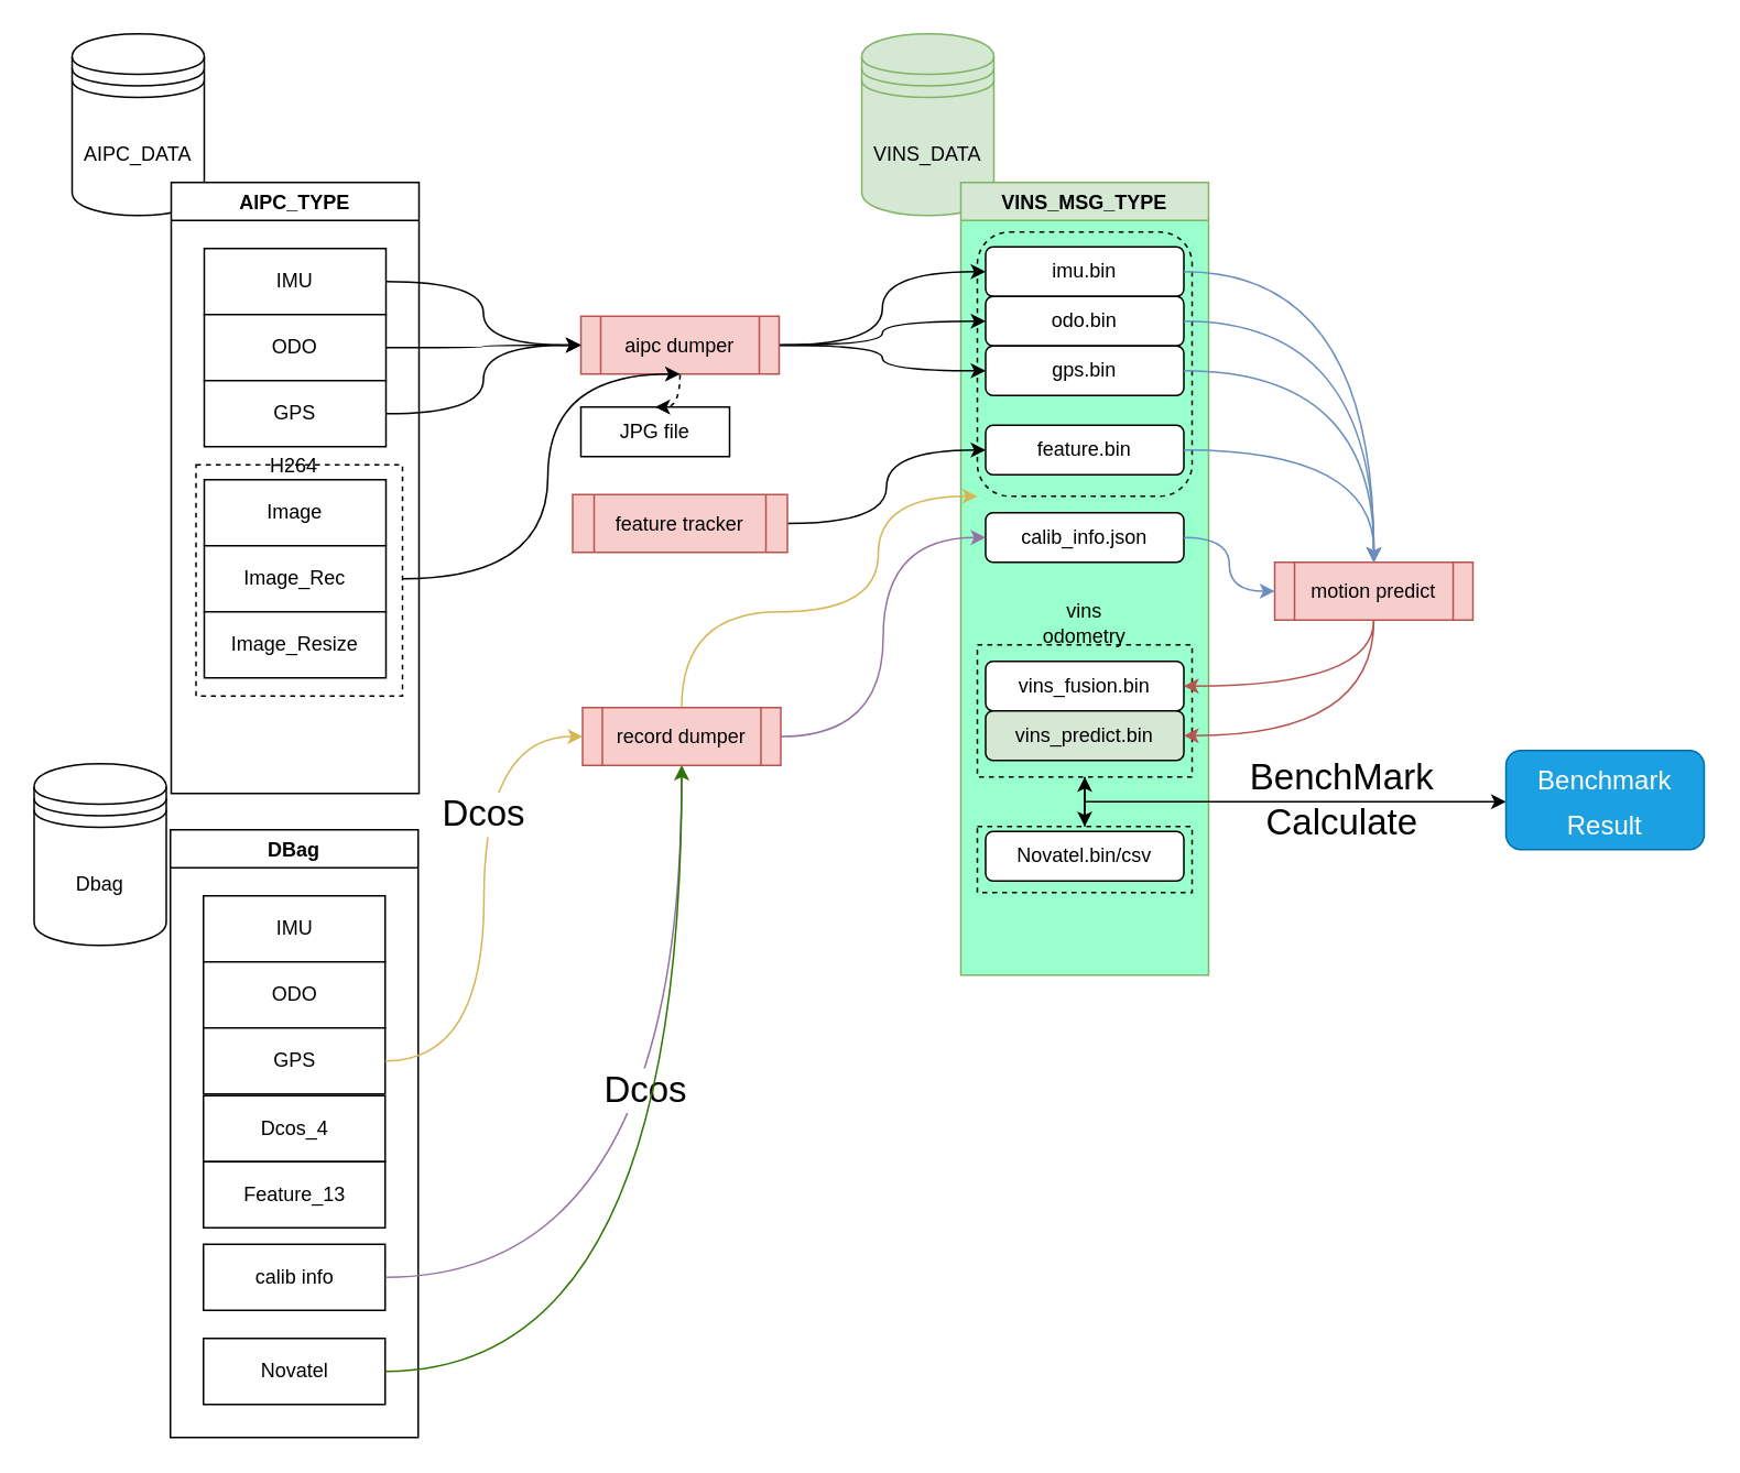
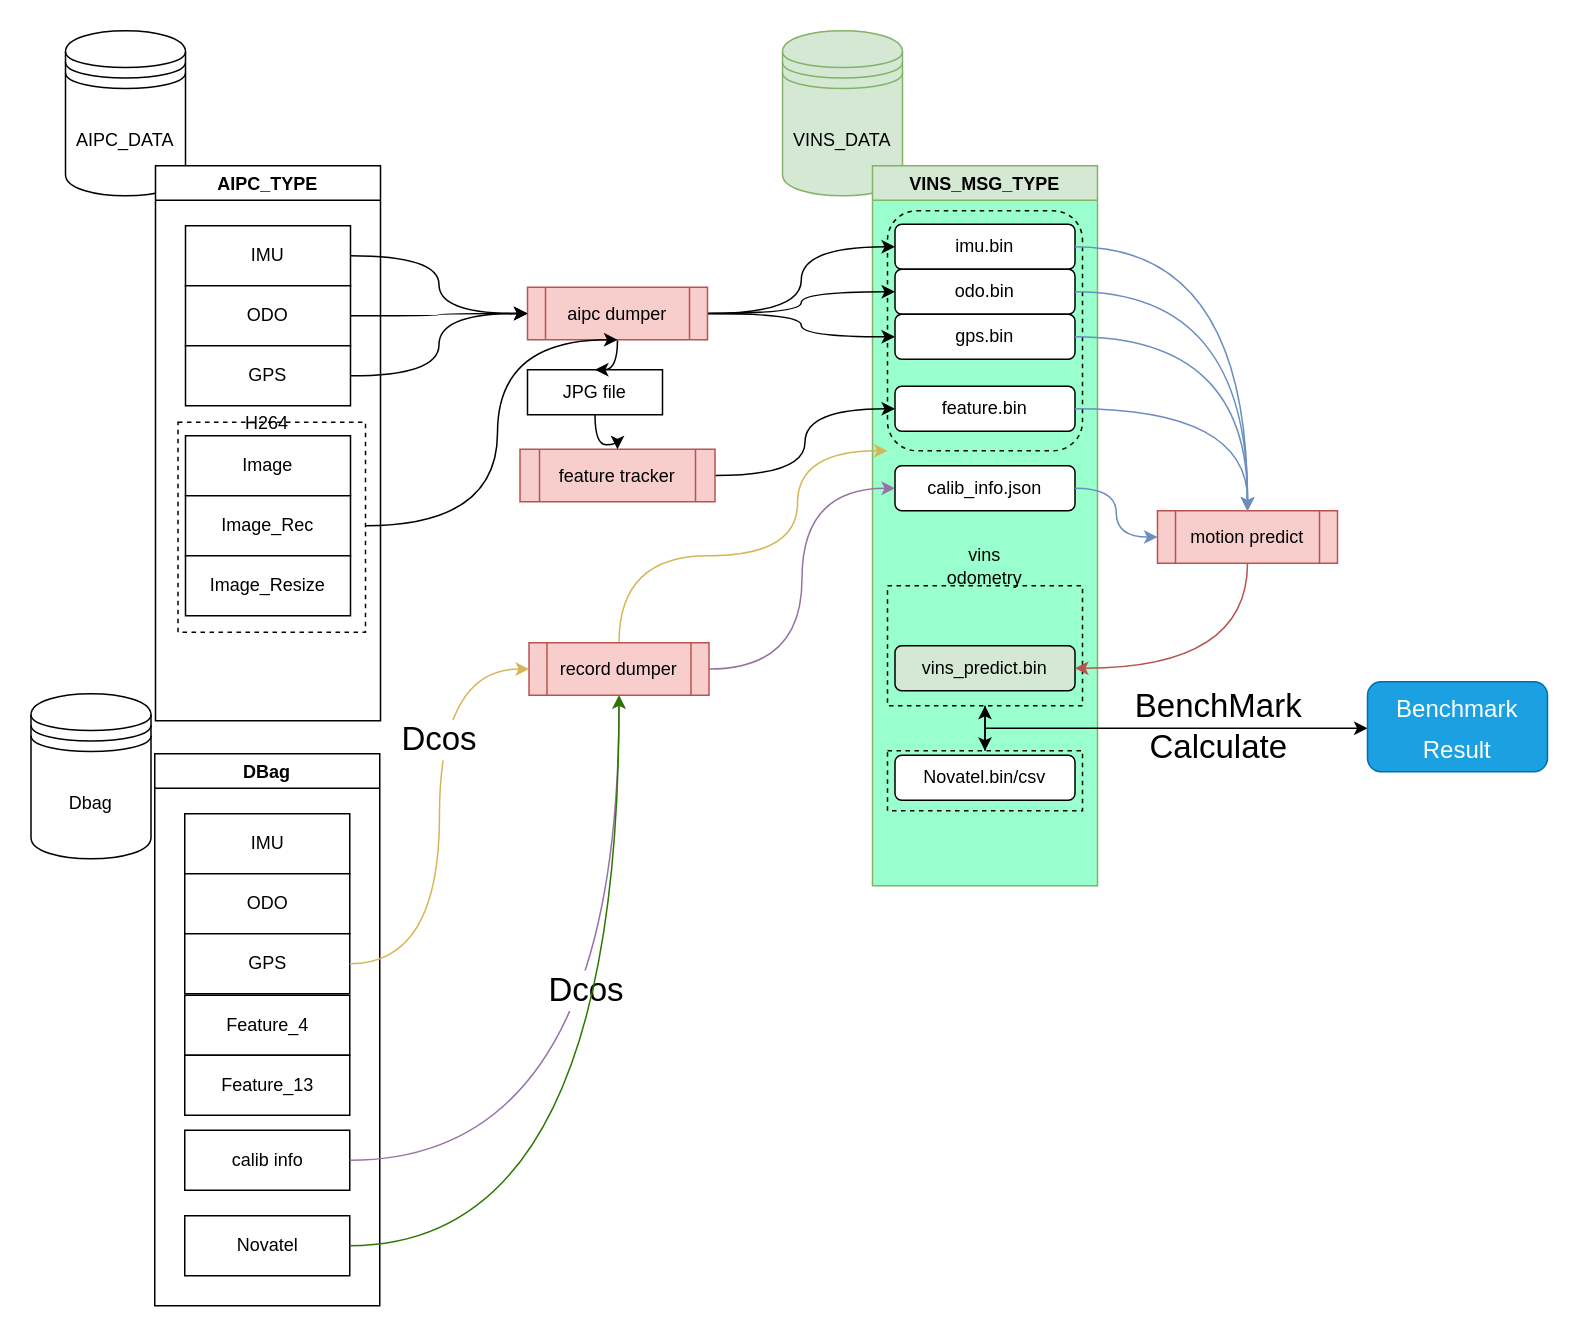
- <mxCell id="30" style="edgeStyle=orthogonalEdgeStyle;curved=1;rounded=0;orthogonalLoop=1;jettySize=auto;html=1;entryX=0.5;entryY=0;entryDx=0;entryDy=0;dashed=1;" edge="1" parent="1" source="31" target="38"><mxGeometry relative="1" as="geometry" /></mxCell>
+ <mxCell id="30" style="edgeStyle=orthogonalEdgeStyle;curved=1;rounded=0;orthogonalLoop=1;jettySize=auto;html=1;entryX=0.5;entryY=0;entryDx=0;entryDy=0;" edge="1" parent="1" source="31" target="38"><mxGeometry relative="1" as="geometry" /></mxCell>
+ <mxCell id="37" style="edgeStyle=orthogonalEdgeStyle;curved=1;rounded=0;orthogonalLoop=1;jettySize=auto;html=1;entryX=0.5;entryY=0;entryDx=0;entryDy=0;" edge="1" parent="1" source="38" target="36"><mxGeometry relative="1" as="geometry" /></mxCell>
- <mxCell id="43" style="edgeStyle=orthogonalEdgeStyle;curved=1;rounded=0;orthogonalLoop=1;jettySize=auto;html=1;entryX=1;entryY=0.5;entryDx=0;entryDy=0;fillColor=#f8cecc;strokeColor=#b85450;" edge="1" parent="1" source="45" target="17"><mxGeometry relative="1" as="geometry"><Array as="points"><mxPoint x="831" y="415" /></Array></mxGeometry></mxCell>
- <mxCell id="17" value="vins_fusion.bin" style="rounded=1;whiteSpace=wrap;html=1;" vertex="1" parent="12"><mxGeometry x="15" y="290" width="120" height="30" as="geometry" /></mxCell>
- <mxCell id="57" value="Dcos_4" style="rounded=0;whiteSpace=wrap;html=1;" vertex="1" parent="53"><mxGeometry x="20" y="161" width="110" height="40" as="geometry" /></mxCell>
+ <mxCell id="57" value="Feature_4" style="rounded=0;whiteSpace=wrap;html=1;" vertex="1" parent="53"><mxGeometry x="20" y="161" width="110" height="40" as="geometry" /></mxCell>
